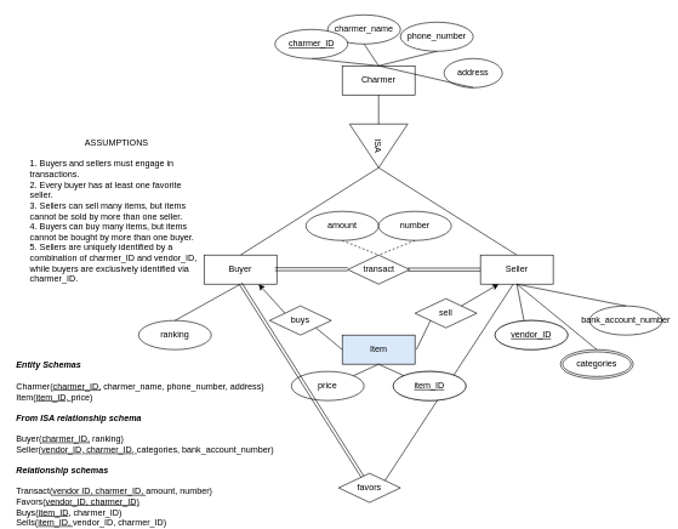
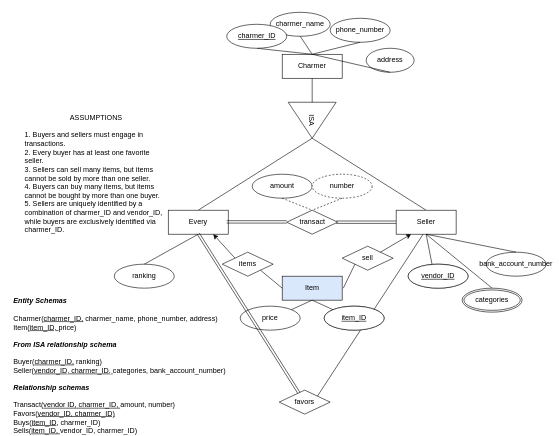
- <mxCell id="26" value="number" style="ellipse;whiteSpace=wrap;html=1;align=center;" vertex="1" parent="1"><mxGeometry x="520" y="290" width="100" height="40" as="geometry" /></mxCell>
+ <mxCell id="26" value="number" style="ellipse;whiteSpace=wrap;html=1;align=center;dashed=1;" vertex="1" parent="1"><mxGeometry x="520" y="290" width="100" height="40" as="geometry" /></mxCell>
- <mxCell id="7" value="Buyer" style="whiteSpace=wrap;html=1;align=center;" vertex="1" parent="1"><mxGeometry x="280" y="350" width="100" height="40" as="geometry" /></mxCell>
+ <mxCell id="7" value="Every" style="whiteSpace=wrap;html=1;align=center;" vertex="1" parent="1"><mxGeometry x="280" y="350" width="100" height="40" as="geometry" /></mxCell>
- <mxCell id="33" value="buys" style="shape=rhombus;perimeter=rhombusPerimeter;whiteSpace=wrap;html=1;align=center;" vertex="1" parent="1"><mxGeometry x="370" y="420" width="85" height="40" as="geometry" /></mxCell>
+ <mxCell id="33" value="items" style="shape=rhombus;perimeter=rhombusPerimeter;whiteSpace=wrap;html=1;align=center;" vertex="1" parent="1"><mxGeometry x="370" y="420" width="85" height="40" as="geometry" /></mxCell>
